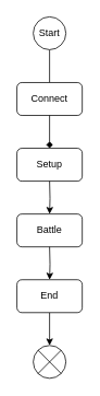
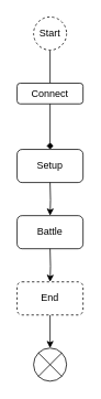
- <mxCell id="3" value="Start" style="ellipse;whiteSpace=wrap;html=1;aspect=fixed;" parent="1" vertex="1"><mxGeometry x="40" y="20" width="40" height="40" as="geometry" /></mxCell>
+ <mxCell id="3" value="Start" style="ellipse;whiteSpace=wrap;html=1;aspect=fixed;dashed=1;" parent="1" vertex="1"><mxGeometry x="40" y="20" width="40" height="40" as="geometry" /></mxCell>
- <mxCell id="4" value="Connect" style="rounded=1;whiteSpace=wrap;html=1;" parent="1" vertex="1"><mxGeometry x="20" y="100" width="80" height="40" as="geometry" /></mxCell>
+ <mxCell id="4" value="Connect" style="rounded=1;whiteSpace=wrap;html=1;" parent="1" vertex="1"><mxGeometry x="20" y="100" width="80" height="25" as="geometry" /></mxCell>
- <mxCell id="12" value="End" style="rounded=1;whiteSpace=wrap;html=1;" parent="1" vertex="1"><mxGeometry x="20" y="340" width="80" height="40" as="geometry" /></mxCell>
+ <mxCell id="12" value="End" style="rounded=1;whiteSpace=wrap;html=1;dashed=1;" parent="1" vertex="1"><mxGeometry x="20" y="340" width="80" height="40" as="geometry" /></mxCell>
